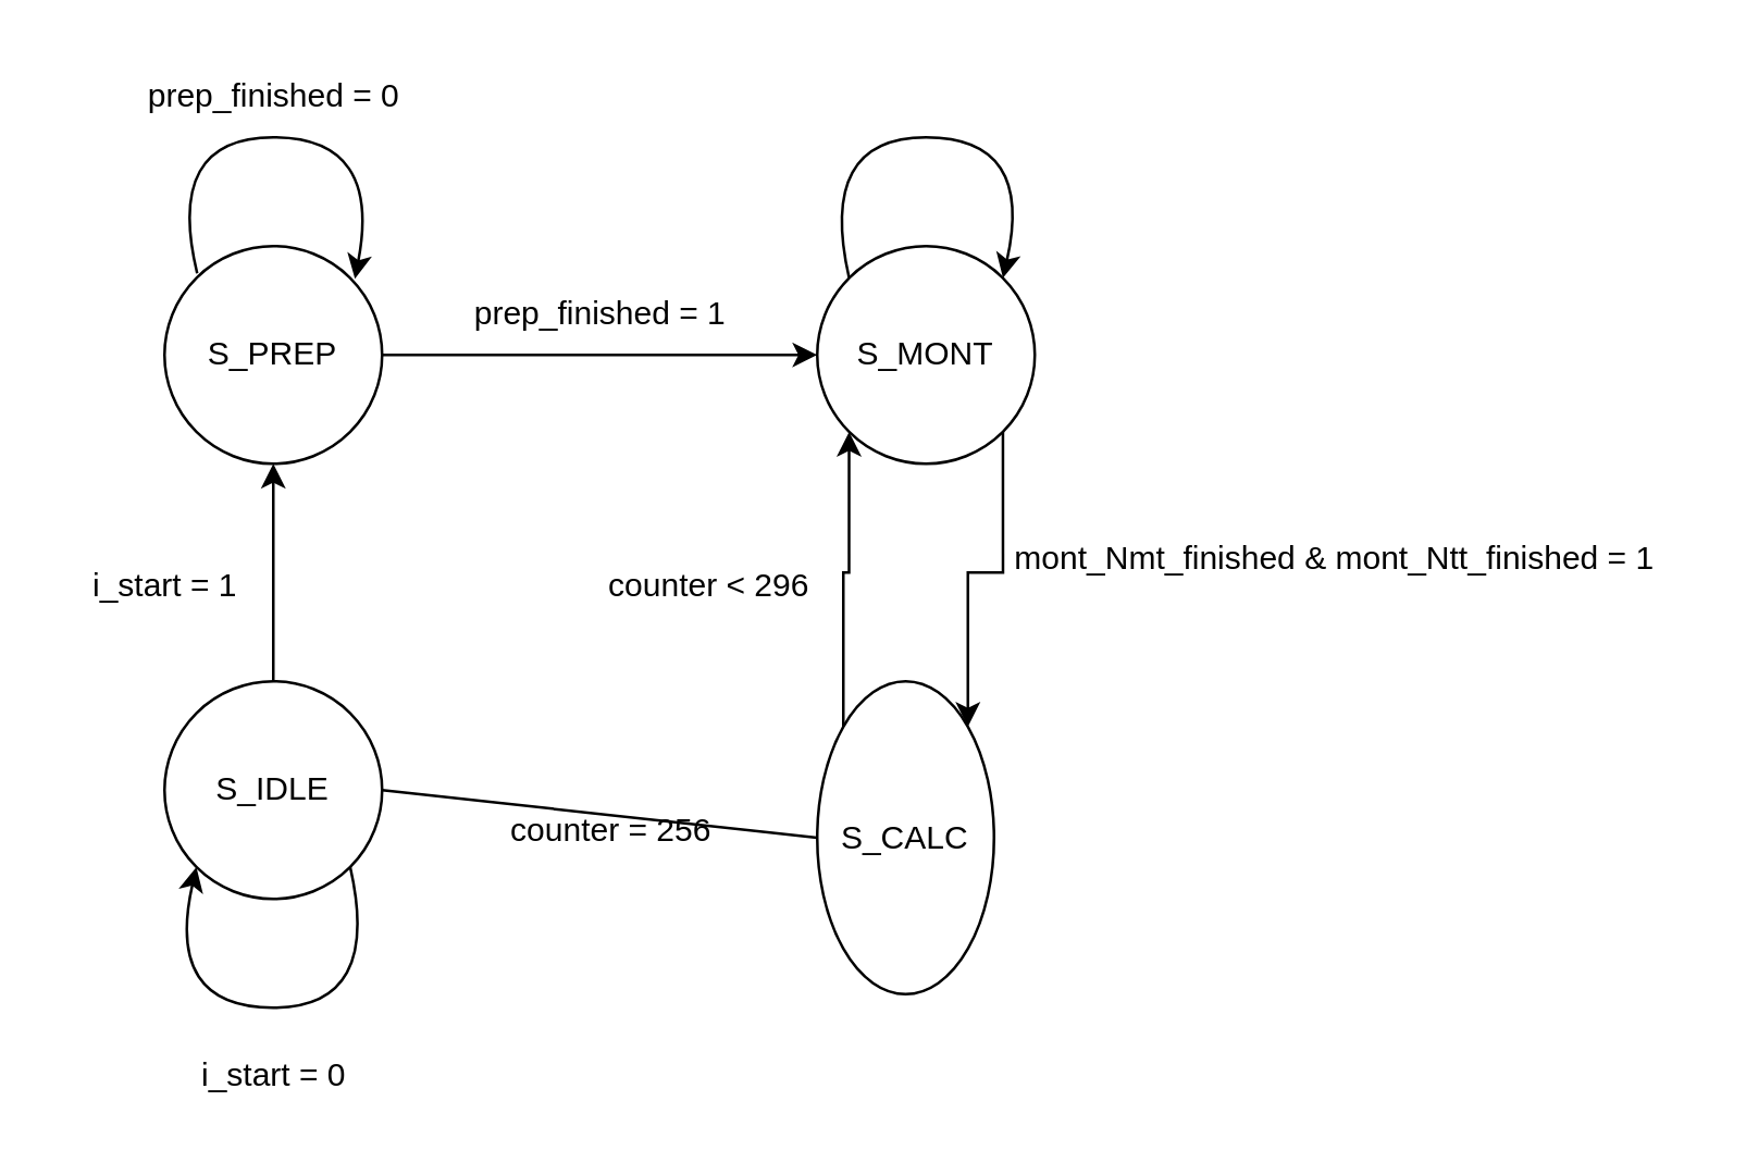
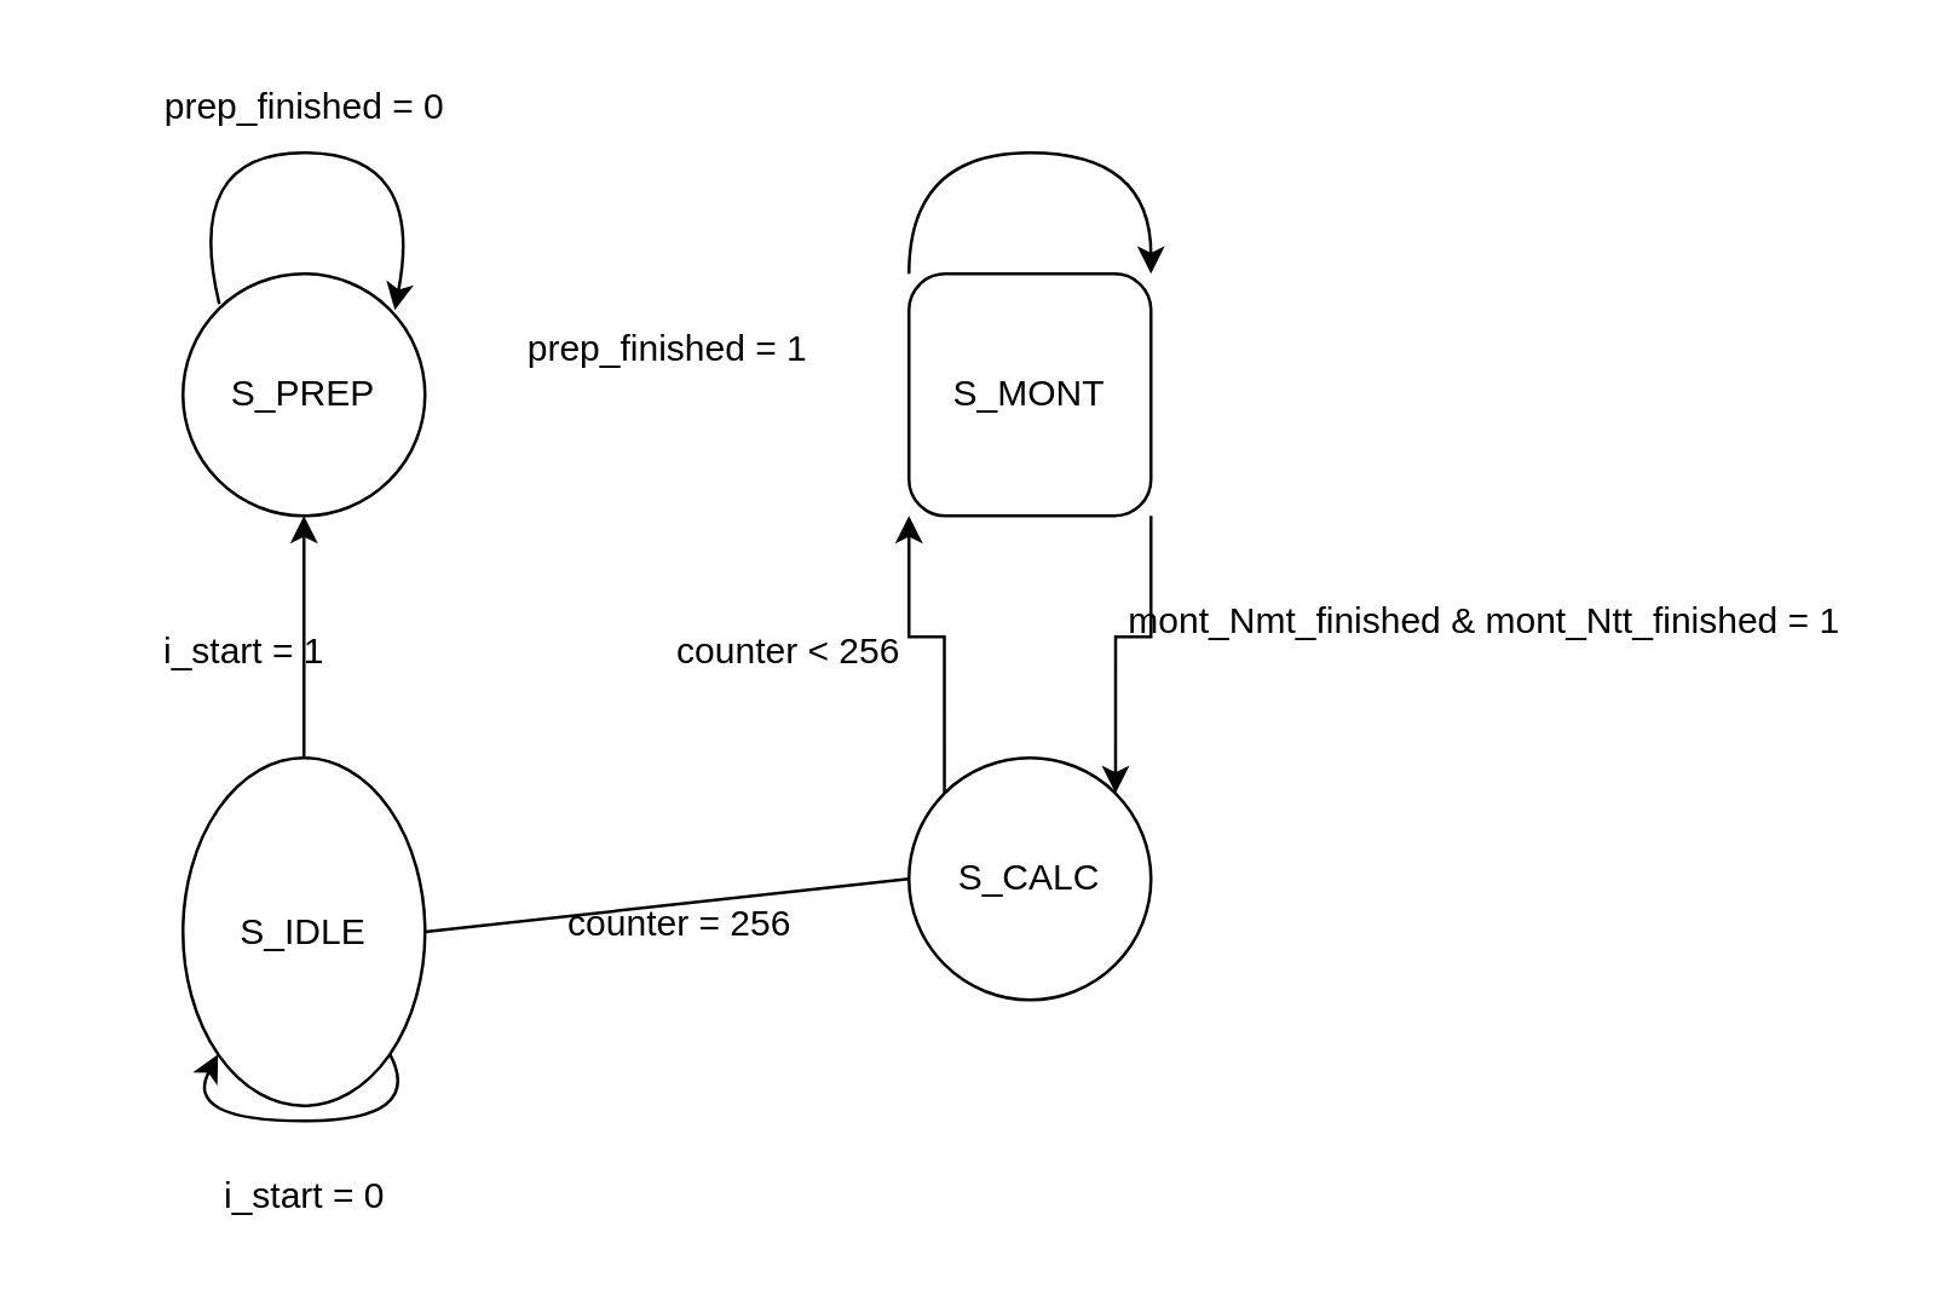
- <mxCell id="11" style="edgeStyle=orthogonalEdgeStyle;rounded=0;orthogonalLoop=1;jettySize=auto;html=1;exitX=1;exitY=0.5;exitDx=0;exitDy=0;entryX=0;entryY=0.5;entryDx=0;entryDy=0;" edge="1" parent="1" source="12" target="5"><mxGeometry relative="1" as="geometry" /></mxCell>
- <mxCell id="5" value="S_MONT" style="ellipse;whiteSpace=wrap;html=1;aspect=fixed;" vertex="1" parent="1"><mxGeometry x="300" y="90" width="80" height="80" as="geometry" /></mxCell>
+ <mxCell id="5" value="S_MONT" style="whiteSpace=wrap;html=1;aspect=fixed;rounded=1;" vertex="1" parent="1"><mxGeometry x="300" y="90" width="80" height="80" as="geometry" /></mxCell>
- <mxCell id="16" value="i_start = 1" style="text;html=1;align=center;verticalAlign=middle;resizable=0;points=[];autosize=1;strokeColor=none;fillColor=none;" vertex="1" parent="1"><mxGeometry x="20" y="200" width="80" height="30" as="geometry" /></mxCell>
+ <mxCell id="16" value="i_start = 1" style="text;html=1;align=center;verticalAlign=middle;resizable=0;points=[];autosize=1;strokeColor=none;fillColor=none;" vertex="1" parent="1"><mxGeometry x="40" y="200" width="80" height="30" as="geometry" /></mxCell>
- <mxCell id="19" value="counter &amp;lt; 296" style="text;html=1;align=center;verticalAlign=middle;resizable=0;points=[];autosize=1;strokeColor=none;fillColor=none;" vertex="1" parent="1"><mxGeometry x="210" y="200" width="100" height="30" as="geometry" /></mxCell>
+ <mxCell id="19" value="counter &amp;lt; 256" style="text;html=1;align=center;verticalAlign=middle;resizable=0;points=[];autosize=1;strokeColor=none;fillColor=none;" vertex="1" parent="1"><mxGeometry x="210" y="200" width="100" height="30" as="geometry" /></mxCell>
- <mxCell id="3" value="S_IDLE" style="ellipse;whiteSpace=wrap;html=1;aspect=fixed;" vertex="1" parent="1"><mxGeometry x="60" y="250" width="80" height="80" as="geometry" /></mxCell>
+ <mxCell id="3" value="S_IDLE" style="ellipse;whiteSpace=wrap;html=1;aspect=fixed;" vertex="1" parent="1"><mxGeometry x="60" y="250" width="80" height="115" as="geometry" /></mxCell>
- <mxCell id="7" value="S_CALC" style="ellipse;whiteSpace=wrap;html=1;aspect=fixed;" vertex="1" parent="1"><mxGeometry x="300" y="250" width="65" height="115" as="geometry" /></mxCell>
+ <mxCell id="7" value="S_CALC" style="ellipse;whiteSpace=wrap;html=1;aspect=fixed;" vertex="1" parent="1"><mxGeometry x="300" y="250" width="80" height="80" as="geometry" /></mxCell>
